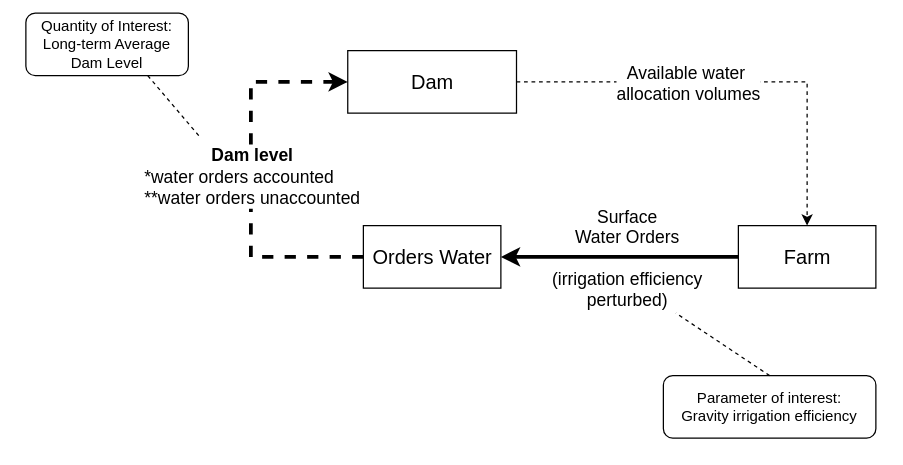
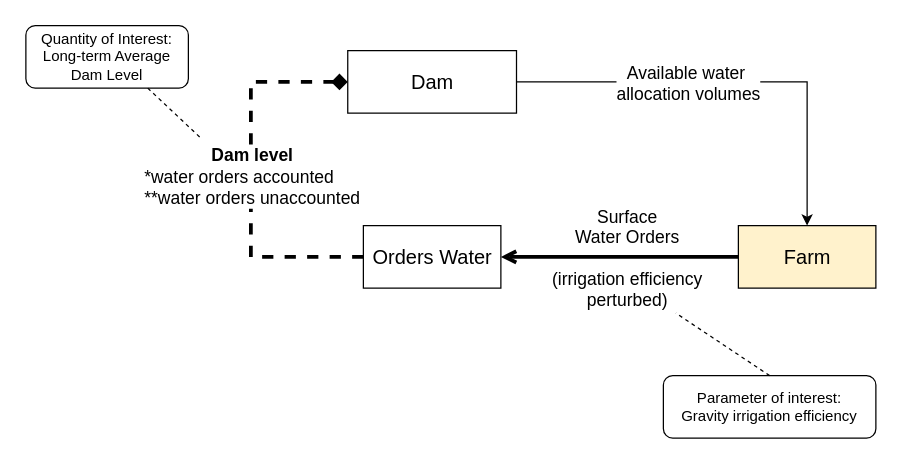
- <mxCell id="14" value="Quantity of Interest:&lt;br&gt;Long-term Average Dam Level" style="text;html=1;strokeColor=#000000;fillColor=none;align=center;verticalAlign=middle;whiteSpace=wrap;rounded=1;labelBackgroundColor=none;" parent="1" vertex="1"><mxGeometry x="20" y="10" width="130" height="50" as="geometry" /></mxCell>
+ <mxCell id="14" value="Quantity of Interest:&lt;br&gt;Long-term Average Dam Level" style="text;html=1;strokeColor=#000000;fillColor=none;align=center;verticalAlign=middle;whiteSpace=wrap;rounded=1;labelBackgroundColor=none;" parent="1" vertex="1"><mxGeometry x="20" y="20" width="130" height="50" as="geometry" /></mxCell>
- <mxCell id="9" style="edgeStyle=orthogonalEdgeStyle;rounded=0;html=1;exitX=0;exitY=0.5;entryX=0;entryY=0.5;startArrow=none;startFill=0;endArrow=classic;endFill=1;jettySize=auto;orthogonalLoop=1;exitDx=0;exitDy=0;strokeWidth=3;dashed=1;" parent="1" source="4" target="3" edge="1"><mxGeometry relative="1" as="geometry"><Array as="points"><mxPoint x="200" y="205" /><mxPoint x="200" y="65" /></Array><mxPoint x="180" y="275" as="sourcePoint" /></mxGeometry></mxCell>
+ <mxCell id="9" style="edgeStyle=orthogonalEdgeStyle;rounded=0;html=1;exitX=0;exitY=0.5;entryX=0;entryY=0.5;startArrow=none;startFill=0;endArrow=diamond;endFill=1;jettySize=auto;orthogonalLoop=1;exitDx=0;exitDy=0;strokeWidth=3;dashed=1;" parent="1" source="4" target="3" edge="1"><mxGeometry relative="1" as="geometry"><Array as="points"><mxPoint x="200" y="205" /><mxPoint x="200" y="65" /></Array><mxPoint x="180" y="275" as="sourcePoint" /></mxGeometry></mxCell>
- <mxCell id="5" style="edgeStyle=orthogonalEdgeStyle;rounded=0;html=1;exitX=1;exitY=0.5;entryX=0.5;entryY=0;startArrow=none;startFill=0;endArrow=classic;endFill=1;jettySize=auto;orthogonalLoop=1;entryDx=0;entryDy=0;dashed=1;" parent="1" source="3" target="2" edge="1"><mxGeometry relative="1" as="geometry" /></mxCell>
+ <mxCell id="5" style="edgeStyle=orthogonalEdgeStyle;rounded=0;html=1;exitX=1;exitY=0.5;entryX=0.5;entryY=0;startArrow=none;startFill=0;endArrow=classic;endFill=1;jettySize=auto;orthogonalLoop=1;entryDx=0;entryDy=0;" parent="1" source="3" target="2" edge="1"><mxGeometry relative="1" as="geometry" /></mxCell>
- <mxCell id="7" style="edgeStyle=orthogonalEdgeStyle;rounded=0;html=1;exitX=0;exitY=0.5;entryX=1;entryY=0.5;startArrow=none;startFill=0;endArrow=classic;endFill=1;jettySize=auto;orthogonalLoop=1;entryDx=0;entryDy=0;strokeWidth=3;exitDx=0;exitDy=0;" parent="1" source="2" target="4" edge="1"><mxGeometry relative="1" as="geometry"><Array as="points"><mxPoint x="400" y="205" /></Array><mxPoint x="427.5" y="240" as="targetPoint" /></mxGeometry></mxCell>
+ <mxCell id="7" style="edgeStyle=orthogonalEdgeStyle;rounded=0;html=1;exitX=0;exitY=0.5;entryX=1;entryY=0.5;startArrow=none;startFill=0;endArrow=open;endFill=1;jettySize=auto;orthogonalLoop=1;entryDx=0;entryDy=0;strokeWidth=3;exitDx=0;exitDy=0;" parent="1" source="2" target="4" edge="1"><mxGeometry relative="1" as="geometry"><Array as="points"><mxPoint x="400" y="205" /></Array><mxPoint x="427.5" y="240" as="targetPoint" /></mxGeometry></mxCell>
- <mxCell id="2" value="&lt;font style=&quot;font-size: 16px&quot;&gt;Farm&lt;/font&gt;" style="html=1;strokeWidth=1;strokeColor=#000000;" parent="1" vertex="1"><mxGeometry x="590" y="180" width="110" height="50" as="geometry" /></mxCell>
+ <mxCell id="2" value="&lt;font style=&quot;font-size: 16px&quot;&gt;Farm&lt;/font&gt;" style="html=1;strokeWidth=1;strokeColor=#000000;fillColor=#fff2cc;" parent="1" vertex="1"><mxGeometry x="590" y="180" width="110" height="50" as="geometry" /></mxCell>
